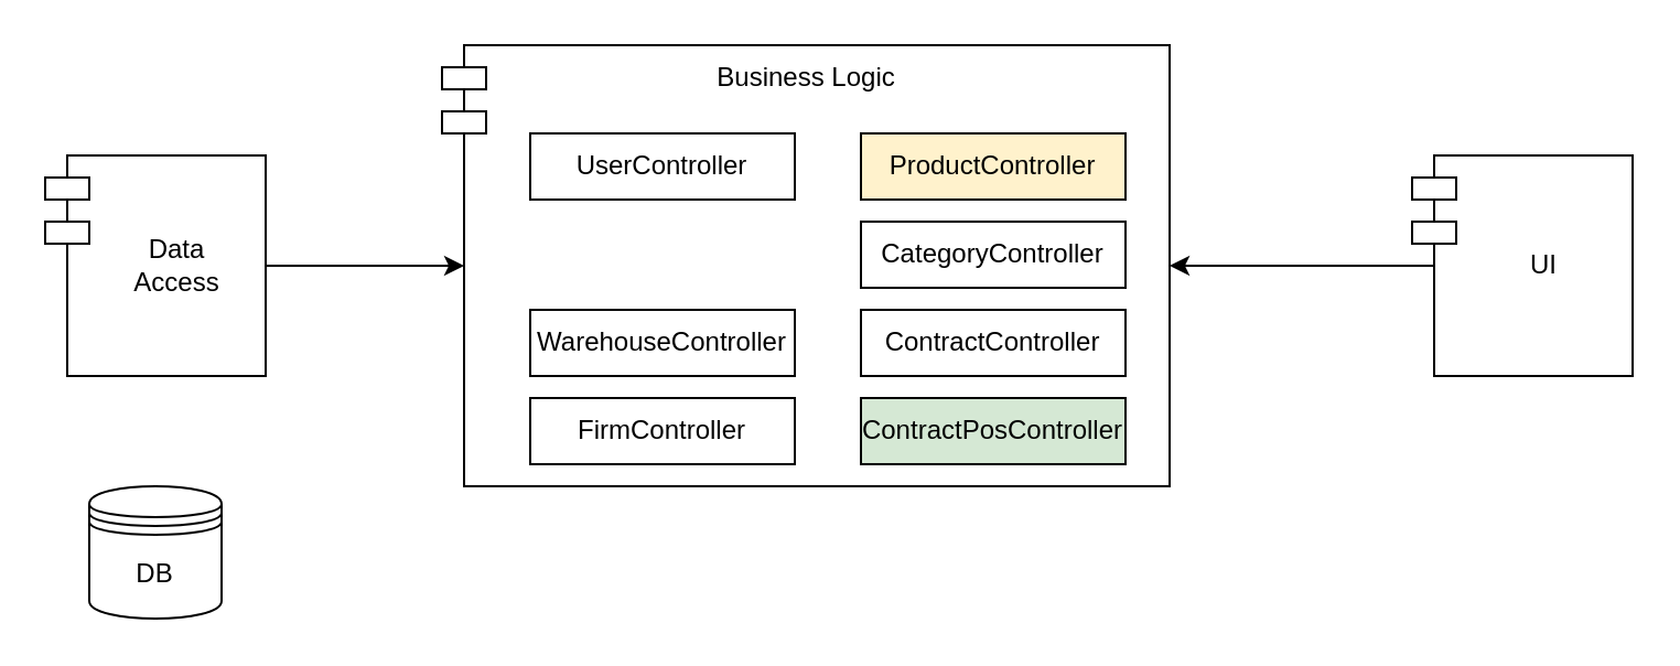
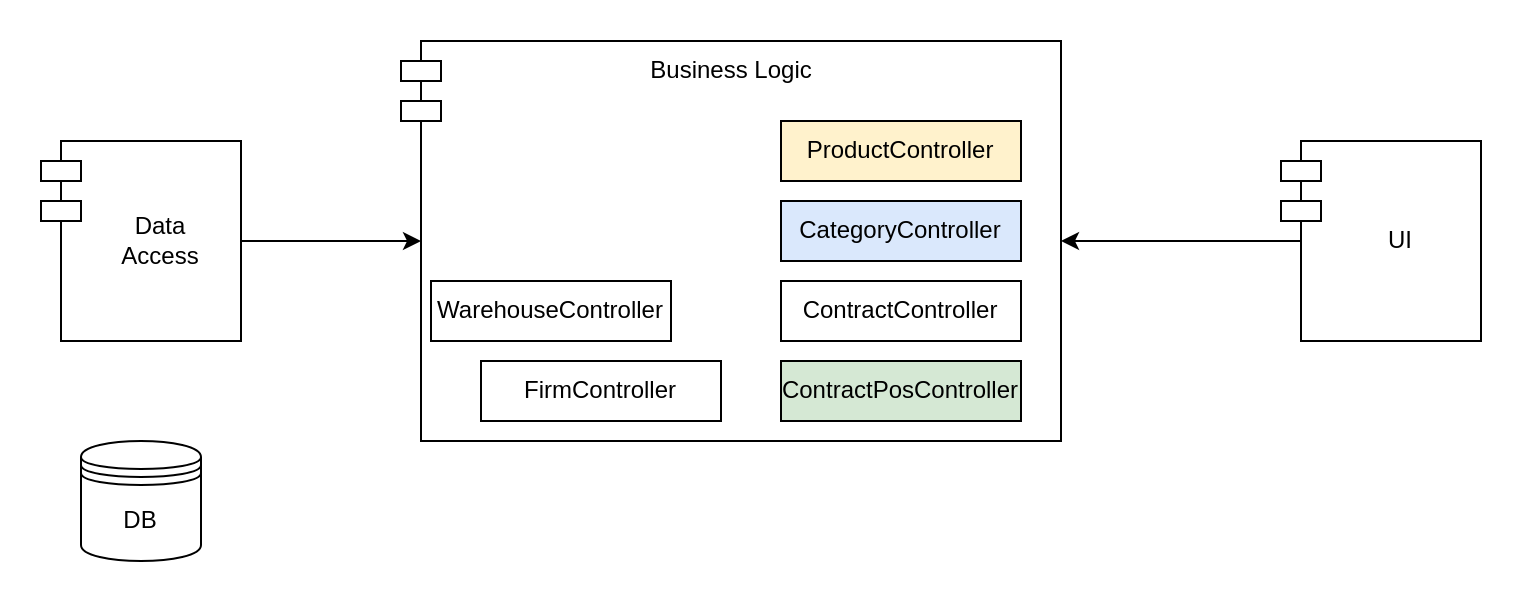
- <mxCell id="8" value="UserController" style="html=1;whiteSpace=wrap;" vertex="1" parent="1"><mxGeometry x="240" y="60" width="120" height="30" as="geometry" /></mxCell>
- <mxCell id="12" value="CategoryController" style="html=1;whiteSpace=wrap;" vertex="1" parent="1"><mxGeometry x="390" y="100" width="120" height="30" as="geometry" /></mxCell>
+ <mxCell id="12" value="CategoryController" style="html=1;whiteSpace=wrap;fillColor=#dae8fc;" vertex="1" parent="1"><mxGeometry x="390" y="100" width="120" height="30" as="geometry" /></mxCell>
- <mxCell id="9" value="WarehouseController" style="html=1;whiteSpace=wrap;" vertex="1" parent="1"><mxGeometry x="240" y="140" width="120" height="30" as="geometry" /></mxCell>
+ <mxCell id="9" value="WarehouseController" style="html=1;whiteSpace=wrap;" vertex="1" parent="1"><mxGeometry x="215" y="140" width="120" height="30" as="geometry" /></mxCell>
